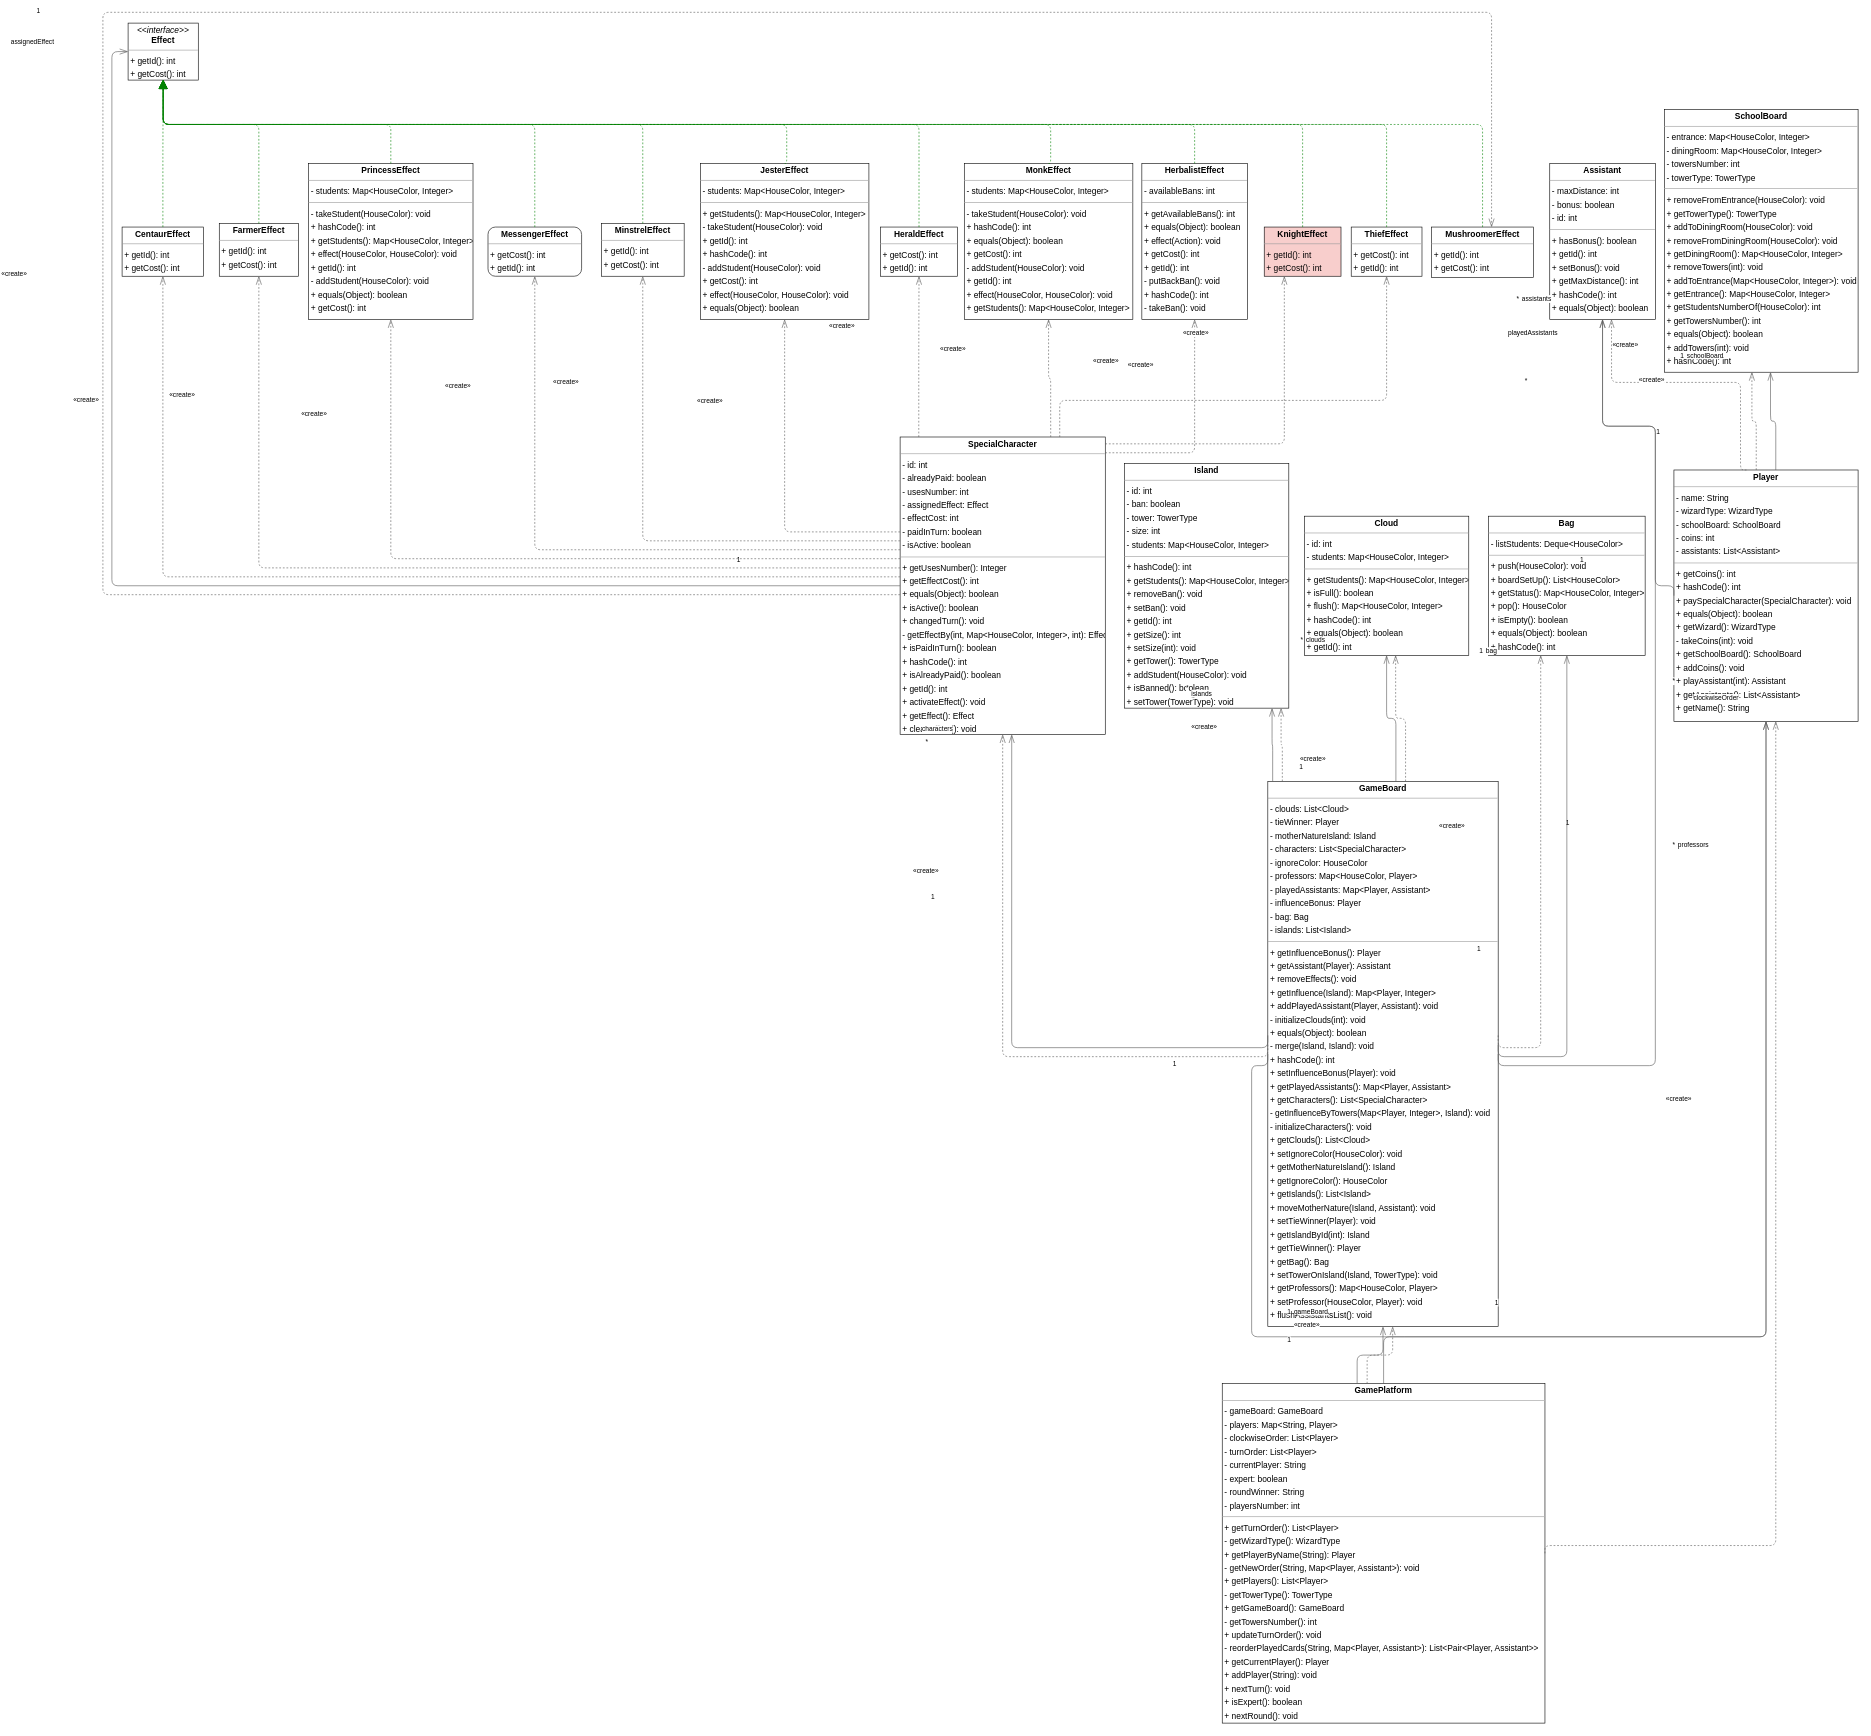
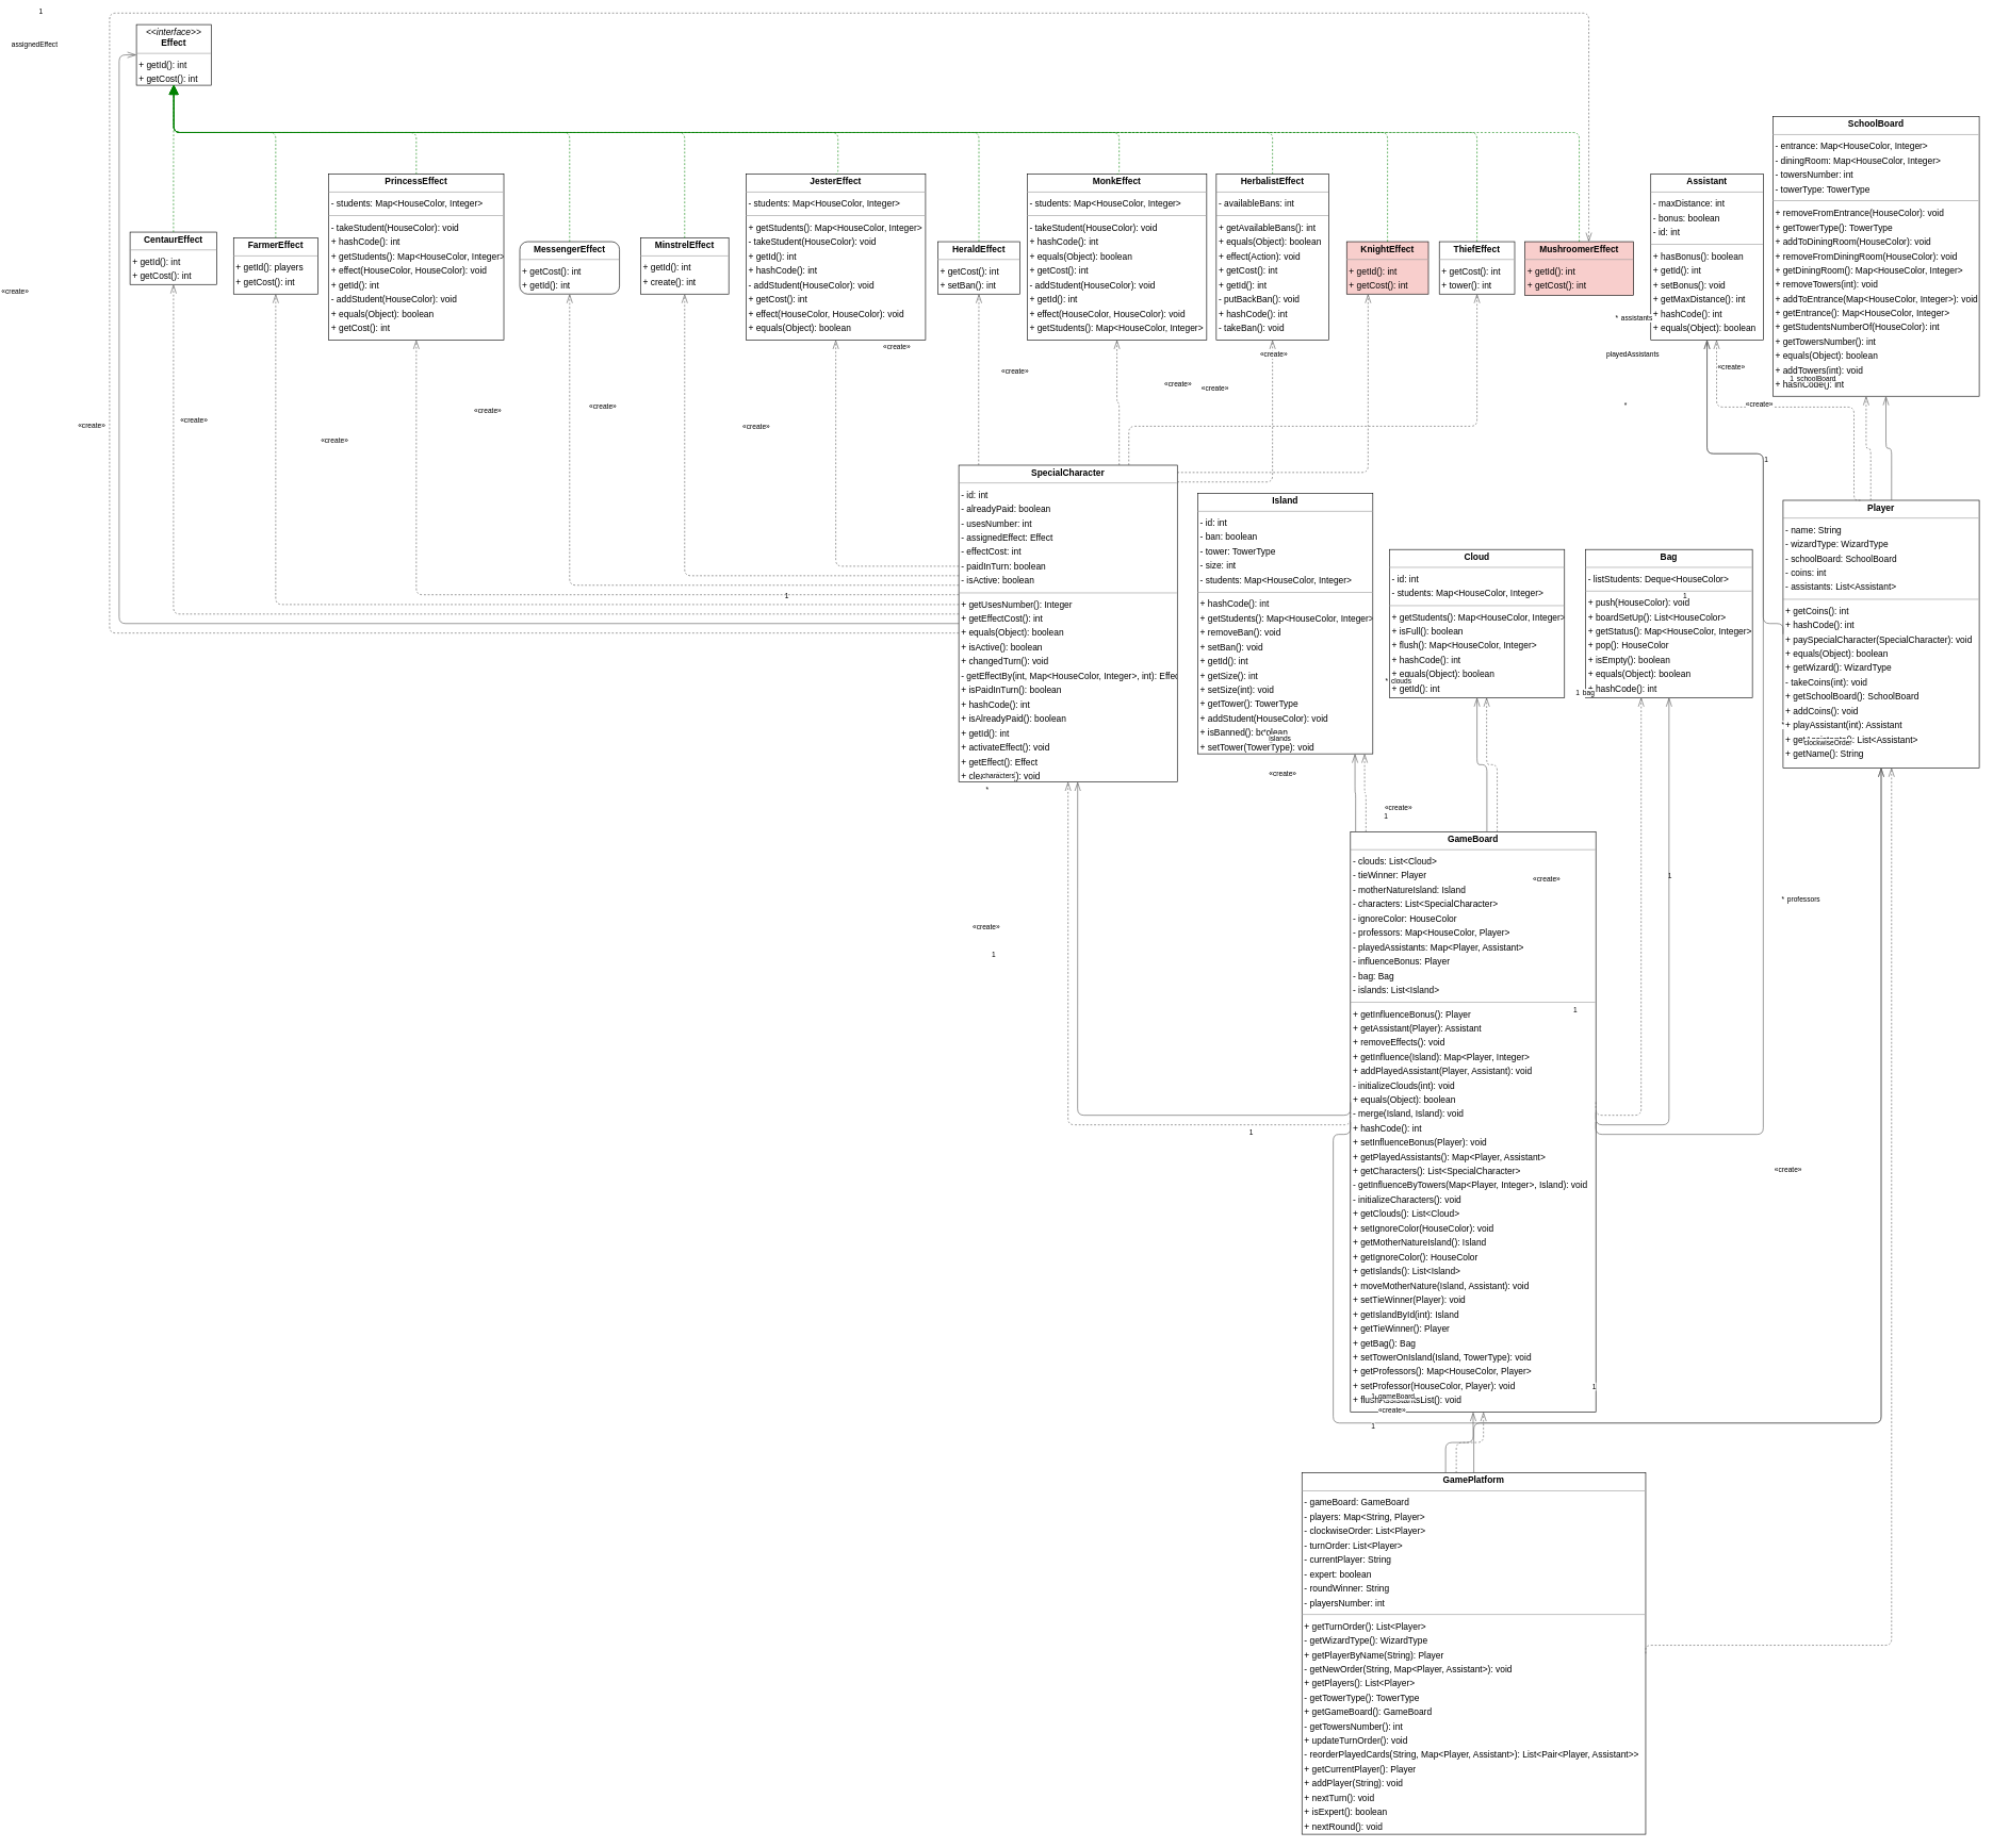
- <mxCell id="7" value="&lt;p style=&quot;margin:0px;margin-top:4px;text-align:center;&quot;&gt;&lt;b&gt;FarmerEffect&lt;/b&gt;&lt;/p&gt;&lt;hr size=&quot;1&quot;/&gt;&lt;p style=&quot;margin:0 0 0 4px;line-height:1.6;&quot;&gt;+ getId(): int&lt;br/&gt;+ getCost(): int&lt;/p&gt;" style="verticalAlign=top;align=left;overflow=fill;fontSize=14;fontFamily=Helvetica;html=1;rounded=0;shadow=0;comic=0;labelBackgroundColor=none;strokeWidth=1;" parent="1" vertex="1"><mxGeometry x="214" y="372" width="132" height="88" as="geometry" /></mxCell>
+ <mxCell id="7" value="&lt;p style=&quot;margin:0px;margin-top:4px;text-align:center;&quot;&gt;&lt;b&gt;FarmerEffect&lt;/b&gt;&lt;/p&gt;&lt;hr size=&quot;1&quot;/&gt;&lt;p style=&quot;margin:0 0 0 4px;line-height:1.6;&quot;&gt;+ getId(): players&lt;br/&gt;+ getCost(): int&lt;/p&gt;" style="verticalAlign=top;align=left;overflow=fill;fontSize=14;fontFamily=Helvetica;html=1;rounded=0;shadow=0;comic=0;labelBackgroundColor=none;strokeWidth=1;" parent="1" vertex="1"><mxGeometry x="214" y="372" width="132" height="88" as="geometry" /></mxCell>
- <mxCell id="16" value="&lt;p style=&quot;margin:0px;margin-top:4px;text-align:center;&quot;&gt;&lt;b&gt;MinstrelEffect&lt;/b&gt;&lt;/p&gt;&lt;hr size=&quot;1&quot;/&gt;&lt;p style=&quot;margin:0 0 0 4px;line-height:1.6;&quot;&gt;+ getId(): int&lt;br/&gt;+ getCost(): int&lt;/p&gt;" style="verticalAlign=top;align=left;overflow=fill;fontSize=14;fontFamily=Helvetica;html=1;rounded=0;shadow=0;comic=0;labelBackgroundColor=none;strokeWidth=1;" parent="1" vertex="1"><mxGeometry x="851" y="372" width="138" height="88" as="geometry" /></mxCell>
+ <mxCell id="16" value="&lt;p style=&quot;margin:0px;margin-top:4px;text-align:center;&quot;&gt;&lt;b&gt;MinstrelEffect&lt;/b&gt;&lt;/p&gt;&lt;hr size=&quot;1&quot;/&gt;&lt;p style=&quot;margin:0 0 0 4px;line-height:1.6;&quot;&gt;+ getId(): int&lt;br/&gt;+ create(): int&lt;/p&gt;" style="verticalAlign=top;align=left;overflow=fill;fontSize=14;fontFamily=Helvetica;html=1;rounded=0;shadow=0;comic=0;labelBackgroundColor=none;strokeWidth=1;" parent="1" vertex="1"><mxGeometry x="851" y="372" width="138" height="88" as="geometry" /></mxCell>
- <mxCell id="10" value="&lt;p style=&quot;margin:0px;margin-top:4px;text-align:center;&quot;&gt;&lt;b&gt;HeraldEffect&lt;/b&gt;&lt;/p&gt;&lt;hr size=&quot;1&quot;/&gt;&lt;p style=&quot;margin:0 0 0 4px;line-height:1.6;&quot;&gt;+ getCost(): int&lt;br/&gt;+ getId(): int&lt;/p&gt;" style="verticalAlign=top;align=left;overflow=fill;fontSize=14;fontFamily=Helvetica;html=1;rounded=0;shadow=0;comic=0;labelBackgroundColor=none;strokeWidth=1;" parent="1" vertex="1"><mxGeometry x="1316" y="378" width="129" height="82" as="geometry" /></mxCell>
+ <mxCell id="10" value="&lt;p style=&quot;margin:0px;margin-top:4px;text-align:center;&quot;&gt;&lt;b&gt;HeraldEffect&lt;/b&gt;&lt;/p&gt;&lt;hr size=&quot;1&quot;/&gt;&lt;p style=&quot;margin:0 0 0 4px;line-height:1.6;&quot;&gt;+ getCost(): int&lt;br/&gt;+ setBan(): int&lt;/p&gt;" style="verticalAlign=top;align=left;overflow=fill;fontSize=14;fontFamily=Helvetica;html=1;rounded=0;shadow=0;comic=0;labelBackgroundColor=none;strokeWidth=1;" parent="1" vertex="1"><mxGeometry x="1316" y="378" width="129" height="82" as="geometry" /></mxCell>
- <mxCell id="23" value="&lt;p style=&quot;margin:0px;margin-top:4px;text-align:center;&quot;&gt;&lt;b&gt;ThiefEffect&lt;/b&gt;&lt;/p&gt;&lt;hr size=&quot;1&quot;/&gt;&lt;p style=&quot;margin:0 0 0 4px;line-height:1.6;&quot;&gt;+ getCost(): int&lt;br/&gt;+ getId(): int&lt;/p&gt;" style="verticalAlign=top;align=left;overflow=fill;fontSize=14;fontFamily=Helvetica;html=1;rounded=0;shadow=0;comic=0;labelBackgroundColor=none;strokeWidth=1;" parent="1" vertex="1"><mxGeometry x="2101" y="378" width="118" height="82" as="geometry" /></mxCell>
+ <mxCell id="23" value="&lt;p style=&quot;margin:0px;margin-top:4px;text-align:center;&quot;&gt;&lt;b&gt;ThiefEffect&lt;/b&gt;&lt;/p&gt;&lt;hr size=&quot;1&quot;/&gt;&lt;p style=&quot;margin:0 0 0 4px;line-height:1.6;&quot;&gt;+ getCost(): int&lt;br/&gt;+ tower(): int&lt;/p&gt;" style="verticalAlign=top;align=left;overflow=fill;fontSize=14;fontFamily=Helvetica;html=1;rounded=0;shadow=0;comic=0;labelBackgroundColor=none;strokeWidth=1;" parent="1" vertex="1"><mxGeometry x="2101" y="378" width="118" height="82" as="geometry" /></mxCell>
- <mxCell id="4" value="&lt;p style=&quot;margin:0px;margin-top:4px;text-align:center;&quot;&gt;&lt;b&gt;CentaurEffect&lt;/b&gt;&lt;/p&gt;&lt;hr size=&quot;1&quot;/&gt;&lt;p style=&quot;margin:0 0 0 4px;line-height:1.6;&quot;&gt;+ getId(): int&lt;br/&gt;+ getCost(): int&lt;/p&gt;" style="verticalAlign=top;align=left;overflow=fill;fontSize=14;fontFamily=Helvetica;html=1;rounded=0;shadow=0;comic=0;labelBackgroundColor=none;strokeWidth=1;" parent="1" vertex="1"><mxGeometry x="52" y="378" width="136" height="82" as="geometry" /></mxCell>
+ <mxCell id="4" value="&lt;p style=&quot;margin:0px;margin-top:4px;text-align:center;&quot;&gt;&lt;b&gt;CentaurEffect&lt;/b&gt;&lt;/p&gt;&lt;hr size=&quot;1&quot;/&gt;&lt;p style=&quot;margin:0 0 0 4px;line-height:1.6;&quot;&gt;+ getId(): int&lt;br/&gt;+ getCost(): int&lt;/p&gt;" style="verticalAlign=top;align=left;overflow=fill;fontSize=14;fontFamily=Helvetica;html=1;rounded=0;shadow=0;comic=0;labelBackgroundColor=none;strokeWidth=1;" parent="1" vertex="1"><mxGeometry x="52" y="363" width="136" height="82" as="geometry" /></mxCell>
- <mxCell id="18" value="&lt;p style=&quot;margin:0px;margin-top:4px;text-align:center;&quot;&gt;&lt;b&gt;MushroomerEffect&lt;/b&gt;&lt;/p&gt;&lt;hr size=&quot;1&quot;/&gt;&lt;p style=&quot;margin:0 0 0 4px;line-height:1.6;&quot;&gt;+ getId(): int&lt;br/&gt;+ getCost(): int&lt;/p&gt;" style="verticalAlign=top;align=left;overflow=fill;fontSize=14;fontFamily=Helvetica;html=1;rounded=0;shadow=0;comic=0;labelBackgroundColor=none;strokeWidth=1;" parent="1" vertex="1"><mxGeometry x="2235" y="378" width="170" height="84" as="geometry" /></mxCell>
+ <mxCell id="18" value="&lt;p style=&quot;margin:0px;margin-top:4px;text-align:center;&quot;&gt;&lt;b&gt;MushroomerEffect&lt;/b&gt;&lt;/p&gt;&lt;hr size=&quot;1&quot;/&gt;&lt;p style=&quot;margin:0 0 0 4px;line-height:1.6;&quot;&gt;+ getId(): int&lt;br/&gt;+ getCost(): int&lt;/p&gt;" style="verticalAlign=top;align=left;overflow=fill;fontSize=14;fontFamily=Helvetica;html=1;rounded=0;shadow=0;comic=0;labelBackgroundColor=none;strokeWidth=1;fillColor=#f8cecc;" parent="1" vertex="1"><mxGeometry x="2235" y="378" width="170" height="84" as="geometry" /></mxCell>
